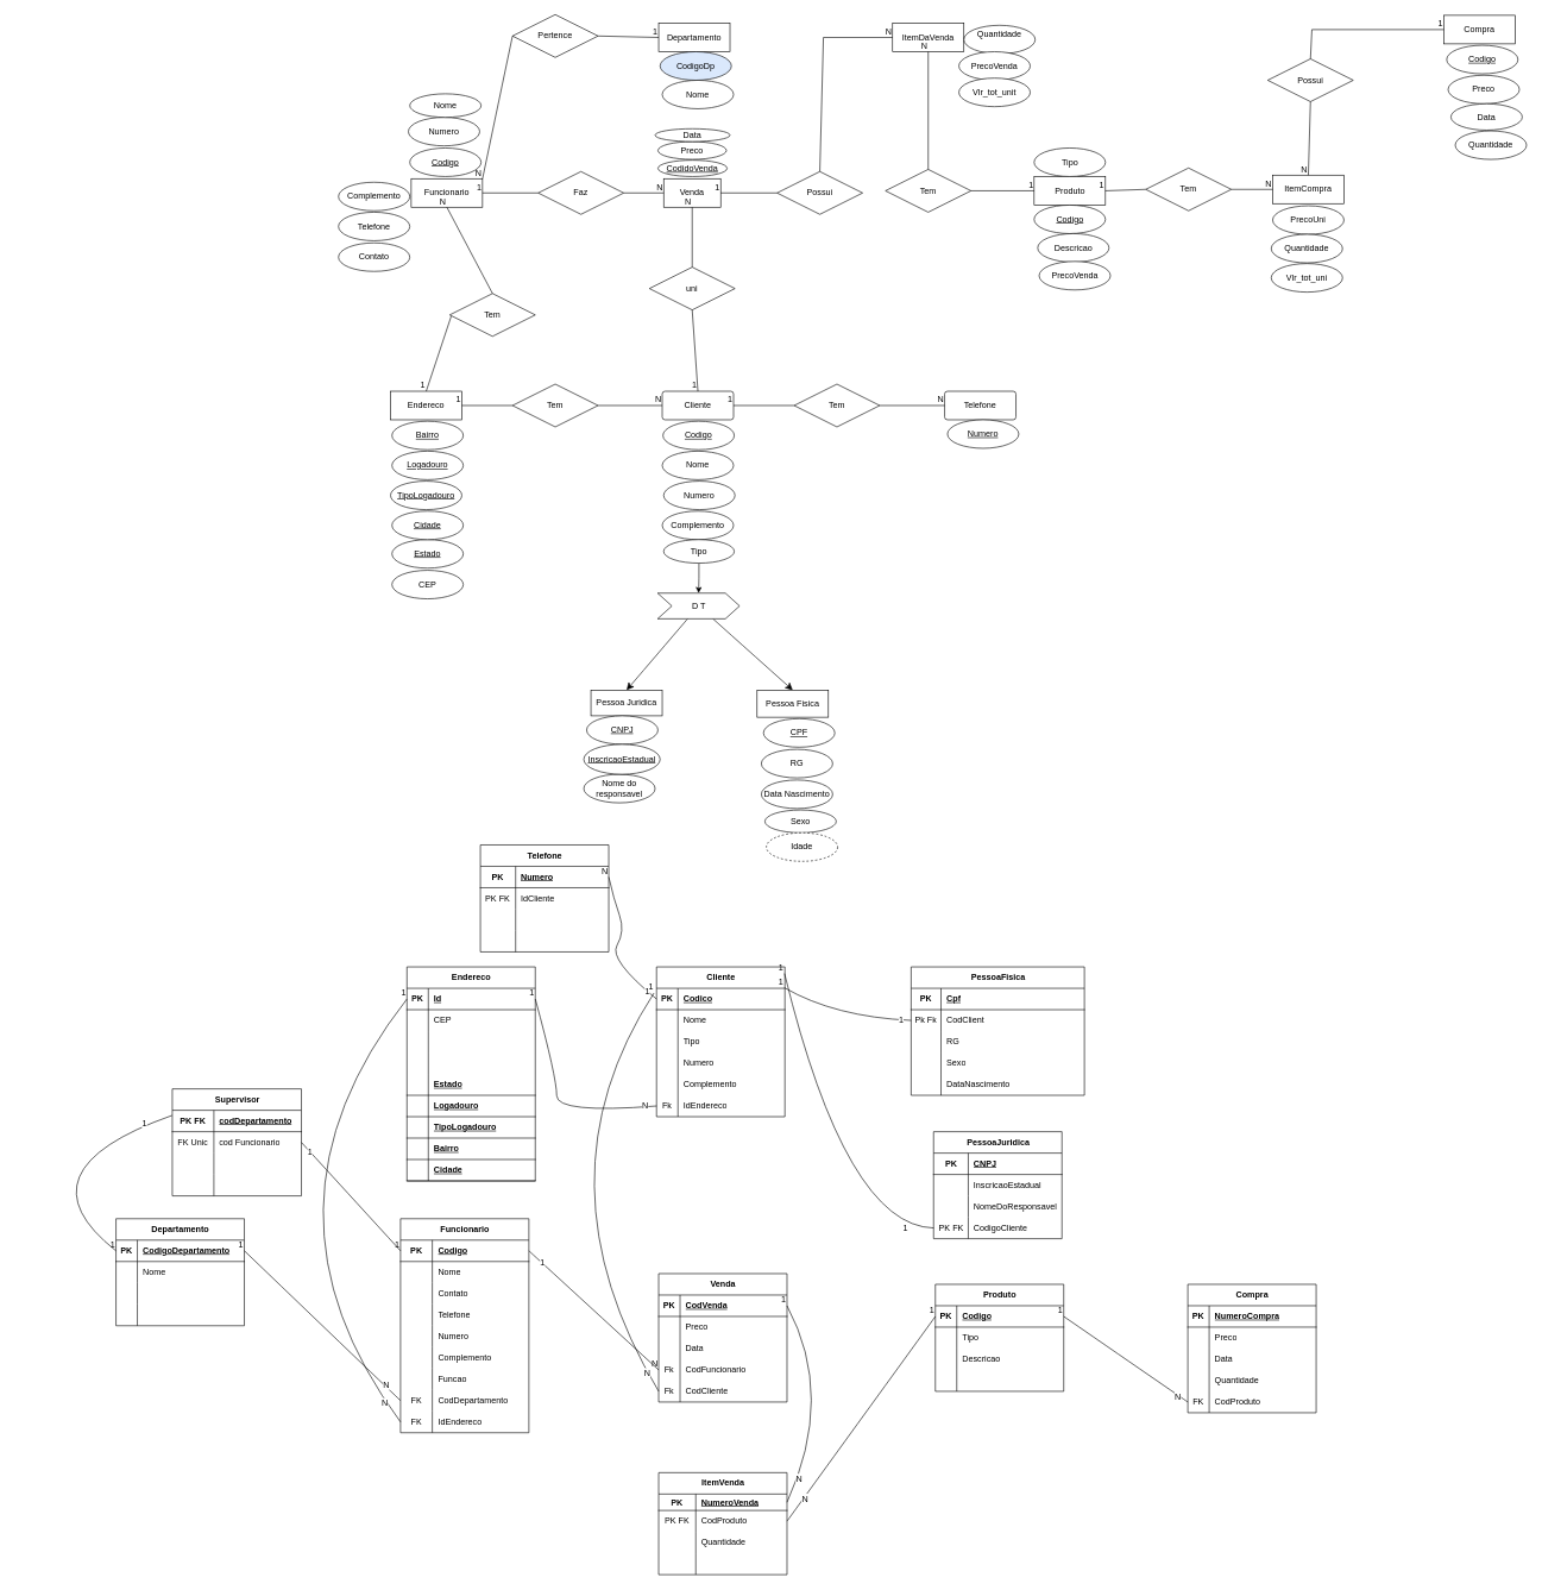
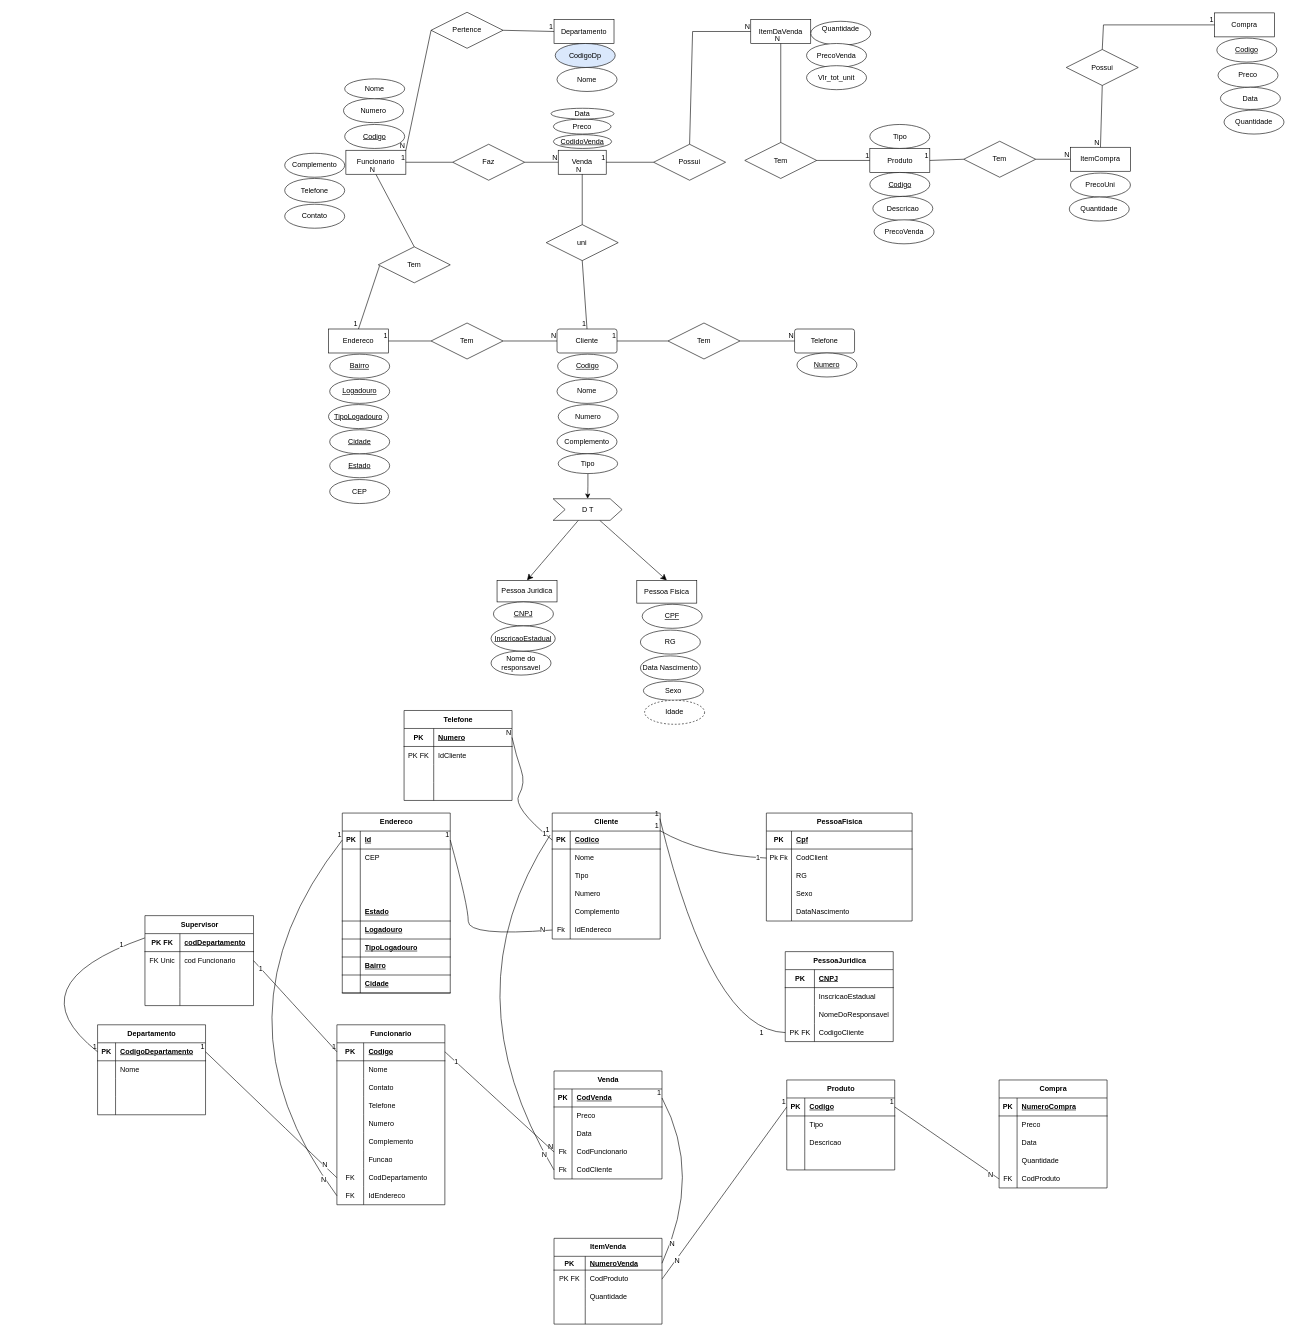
- <mxCell id="327" value="Vlr_tot_uni" style="ellipse;whiteSpace=wrap;html=1;align=center;" vertex="1" parent="1"><mxGeometry x="1782" y="369" width="100" height="40" as="geometry" /></mxCell>
